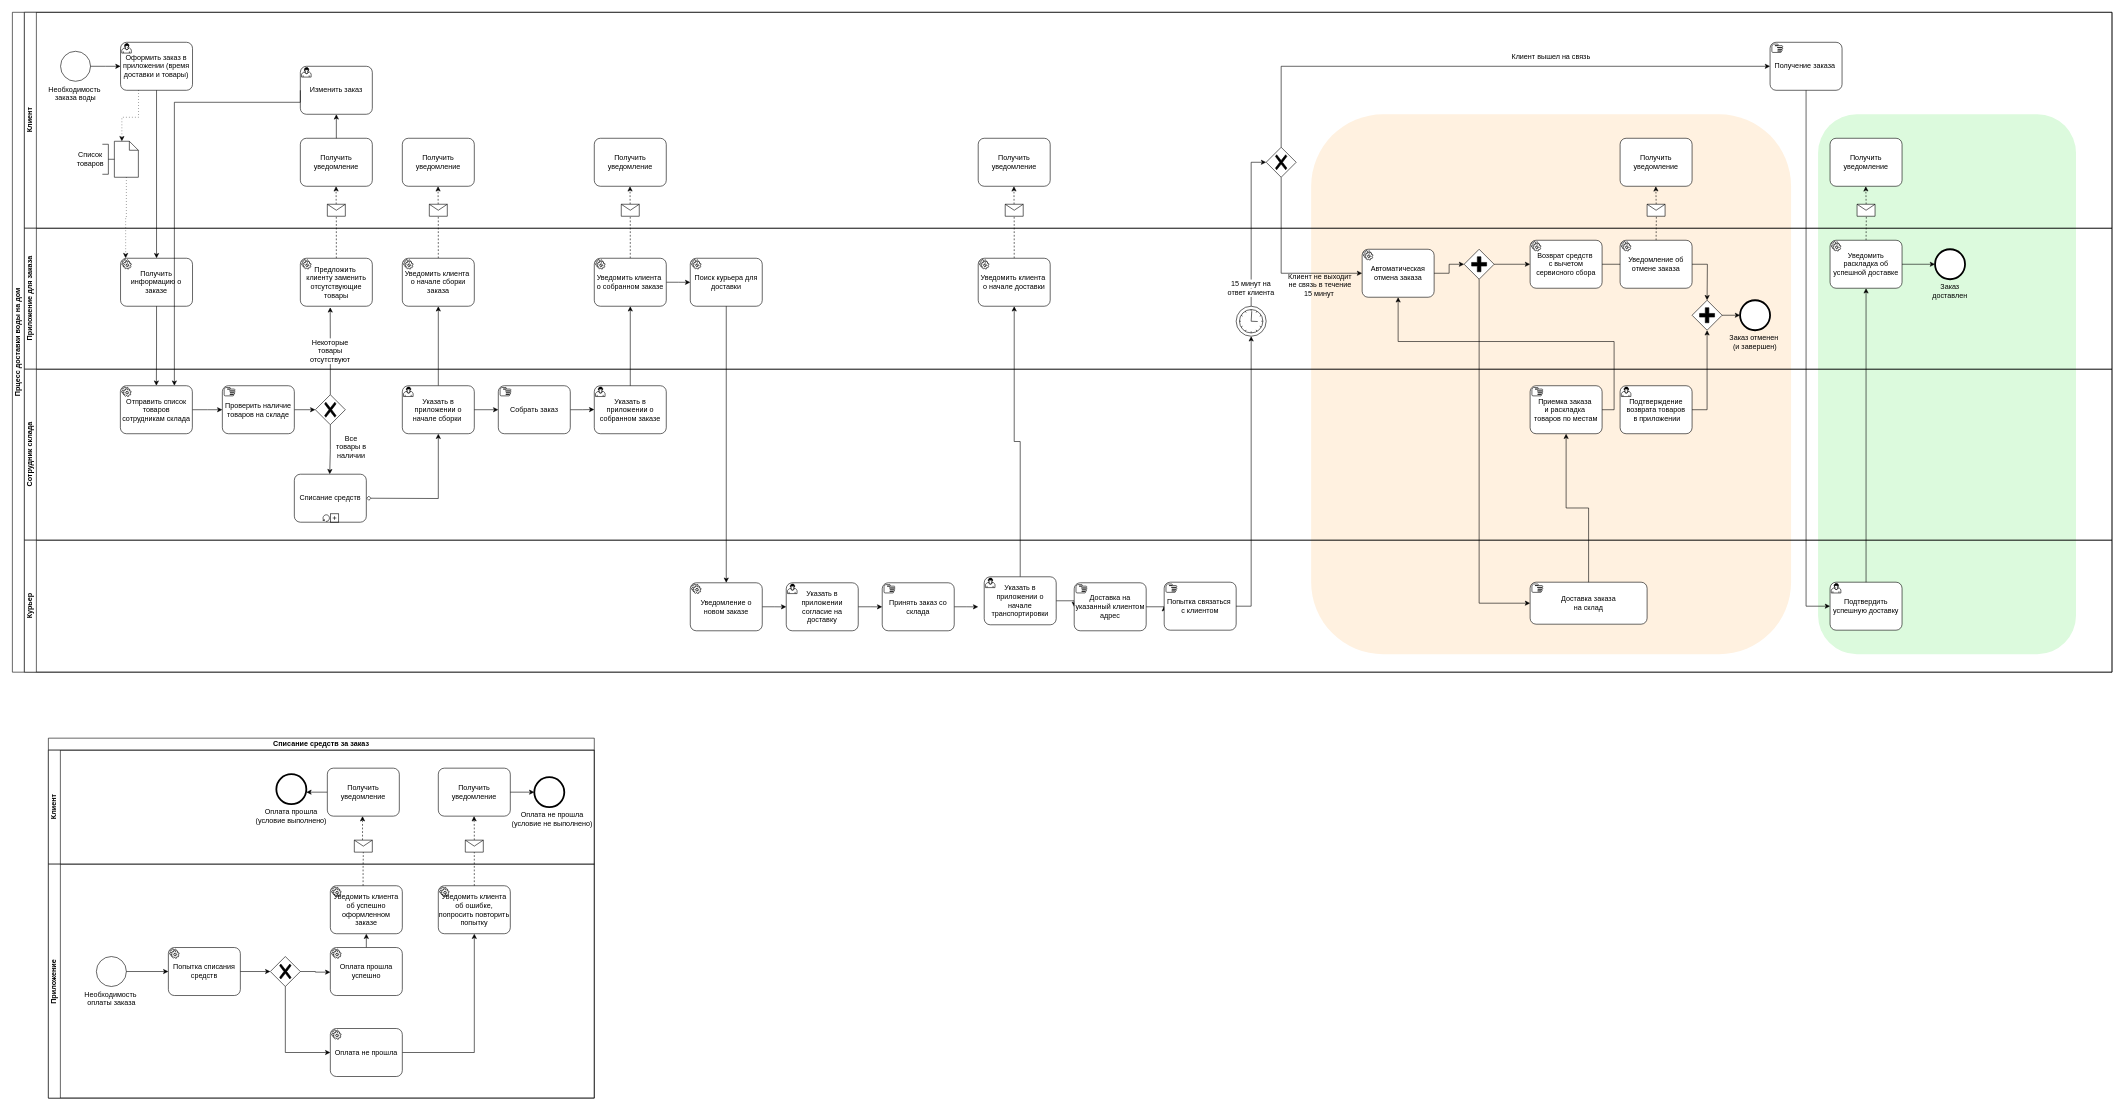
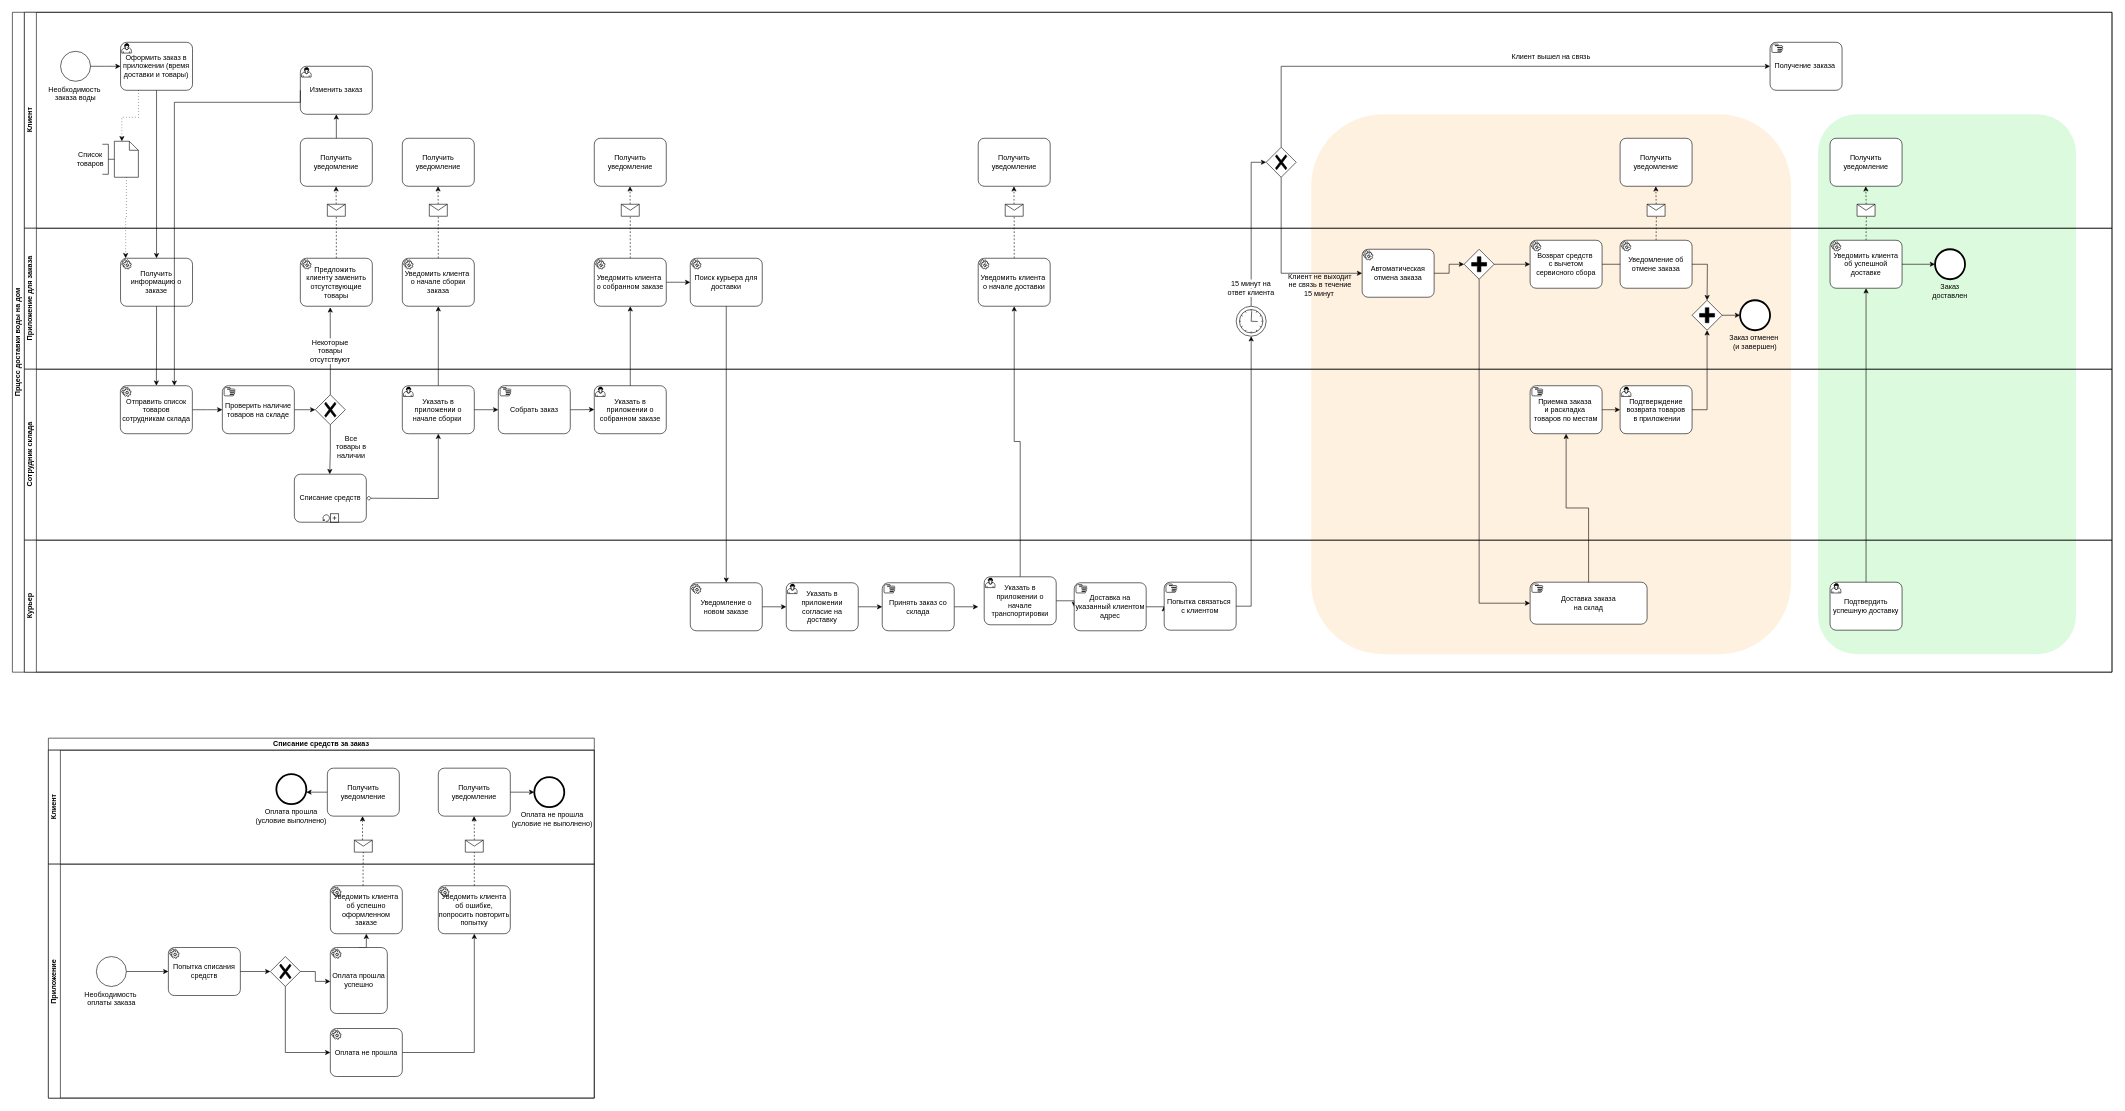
- <mxCell id="50" value="Уведомить раскладка об успешной доставке" style="points=[[0.25,0,0],[0.5,0,0],[0.75,0,0],[1,0.25,0],[1,0.5,0],[1,0.75,0],[0.75,1,0],[0.5,1,0],[0.25,1,0],[0,0.75,0],[0,0.5,0],[0,0.25,0]];shape=mxgraph.bpmn.task;whiteSpace=wrap;rectStyle=rounded;size=10;html=1;container=1;expand=0;collapsible=0;taskMarker=service;" parent="34" vertex="1"><mxGeometry x="3010" y="20" width="120" height="80" as="geometry" /></mxCell>
+ <mxCell id="50" value="Уведомить клиента об успешной доставке" style="points=[[0.25,0,0],[0.5,0,0],[0.75,0,0],[1,0.25,0],[1,0.5,0],[1,0.75,0],[0.75,1,0],[0.5,1,0],[0.25,1,0],[0,0.75,0],[0,0.5,0],[0,0.25,0]];shape=mxgraph.bpmn.task;whiteSpace=wrap;rectStyle=rounded;size=10;html=1;container=1;expand=0;collapsible=0;taskMarker=service;" parent="34" vertex="1"><mxGeometry x="3010" y="20" width="120" height="80" as="geometry" /></mxCell>
- <mxCell id="73" style="edgeStyle=orthogonalEdgeStyle;rounded=0;orthogonalLoop=1;jettySize=auto;html=1;exitX=1;exitY=0.5;exitDx=0;exitDy=0;exitPerimeter=0;" parent="69" source="71" target="43" edge="1"><mxGeometry relative="1" as="geometry" /></mxCell>
+ <mxCell id="73" style="edgeStyle=orthogonalEdgeStyle;rounded=0;orthogonalLoop=1;jettySize=auto;html=1;exitX=1;exitY=0.5;exitDx=0;exitDy=0;exitPerimeter=0;entryX=0;entryY=0.5;entryDx=0;entryDy=0;entryPerimeter=0;" parent="69" source="71" target="72" edge="1"><mxGeometry relative="1" as="geometry" /></mxCell>
- <mxCell id="103" style="edgeStyle=orthogonalEdgeStyle;rounded=0;orthogonalLoop=1;jettySize=auto;html=1;exitX=0.5;exitY=1;exitDx=0;exitDy=0;exitPerimeter=0;entryX=0;entryY=0.5;entryDx=0;entryDy=0;entryPerimeter=0;" parent="4" source="14" target="100" edge="1"><mxGeometry relative="1" as="geometry" /></mxCell>
- <mxCell id="136" value="Оплата прошла успешно" style="points=[[0.25,0,0],[0.5,0,0],[0.75,0,0],[1,0.25,0],[1,0.5,0],[1,0.75,0],[0.75,1,0],[0.5,1,0],[0.25,1,0],[0,0.75,0],[0,0.5,0],[0,0.25,0]];shape=mxgraph.bpmn.task;whiteSpace=wrap;rectStyle=rounded;size=10;html=1;container=1;expand=0;collapsible=0;taskMarker=service;" parent="128" vertex="1"><mxGeometry x="469.996" y="139" width="120" height="80" as="geometry" /></mxCell>
+ <mxCell id="136" value="Оплата прошла успешно" style="points=[[0.25,0,0],[0.5,0,0],[0.75,0,0],[1,0.25,0],[1,0.5,0],[1,0.75,0],[0.75,1,0],[0.5,1,0],[0.25,1,0],[0,0.75,0],[0,0.5,0],[0,0.25,0]];shape=mxgraph.bpmn.task;whiteSpace=wrap;rectStyle=rounded;size=10;html=1;container=1;expand=0;collapsible=0;taskMarker=service;" parent="128" vertex="1"><mxGeometry x="469.996" y="139" width="95" height="110" as="geometry" /></mxCell>
